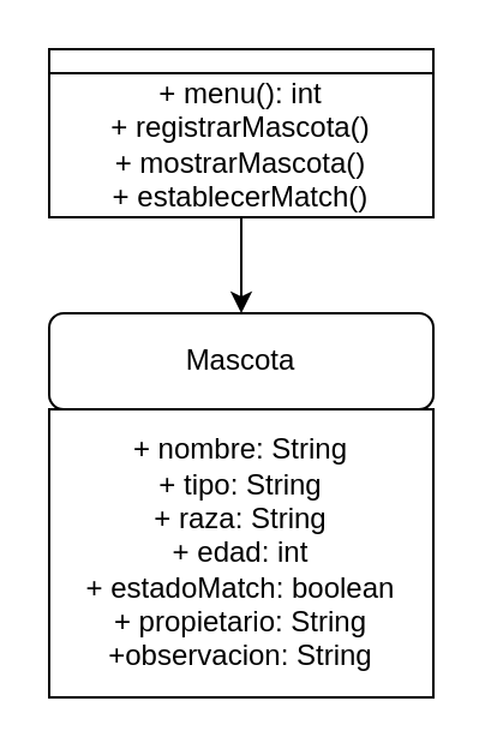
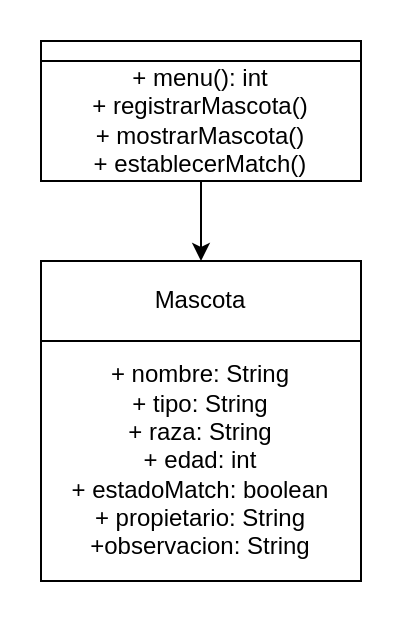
- <mxCell id="2" value="Mascota" style="whiteSpace=wrap;html=1;rounded=1;" vertex="1" parent="1"><mxGeometry x="20" y="130" width="160" height="40" as="geometry" /></mxCell>
+ <mxCell id="2" value="Mascota" style="rounded=0;whiteSpace=wrap;html=1;" vertex="1" parent="1"><mxGeometry x="20" y="130" width="160" height="40" as="geometry" /></mxCell>
